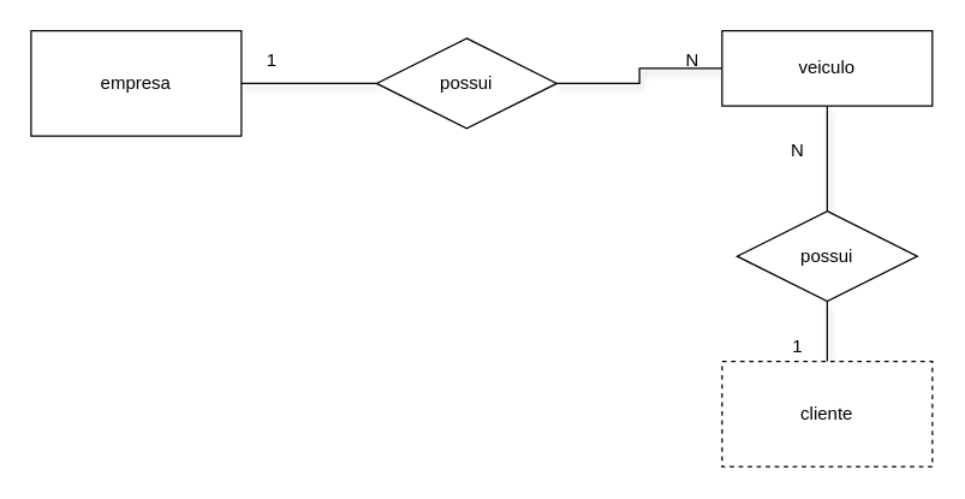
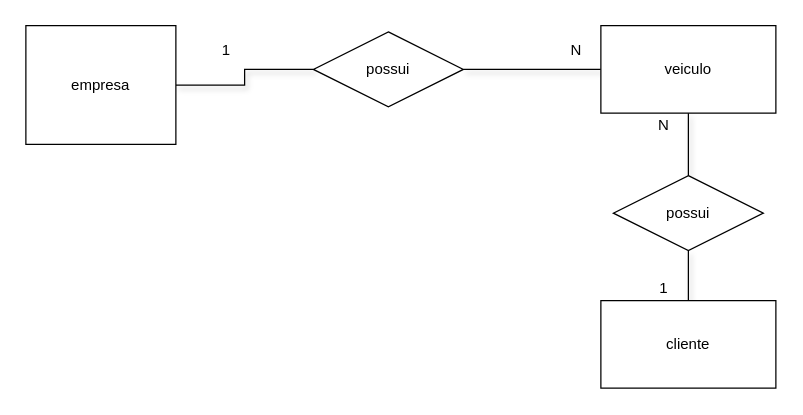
- <mxCell id="3" value="veiculo" style="rounded=0;whiteSpace=wrap;html=1;" vertex="1" parent="1"><mxGeometry x="480" y="20" width="140" height="50" as="geometry" /></mxCell>
+ <mxCell id="3" value="veiculo" style="rounded=0;whiteSpace=wrap;html=1;" vertex="1" parent="1"><mxGeometry x="480" y="20" width="140" height="70" as="geometry" /></mxCell>
- <mxCell id="5" value="empresa" style="rounded=0;whiteSpace=wrap;html=1;" vertex="1" parent="1"><mxGeometry x="20" y="20" width="140" height="70" as="geometry" /></mxCell>
+ <mxCell id="5" value="empresa" style="rounded=0;whiteSpace=wrap;html=1;" vertex="1" parent="1"><mxGeometry x="20" y="20" width="120" height="95" as="geometry" /></mxCell>
- <mxCell id="7" value="cliente" style="rounded=0;whiteSpace=wrap;html=1;dashed=1;" vertex="1" parent="1"><mxGeometry x="480" y="240" width="140" height="70" as="geometry" /></mxCell>
+ <mxCell id="7" value="cliente" style="rounded=0;whiteSpace=wrap;html=1;" vertex="1" parent="1"><mxGeometry x="480" y="240" width="140" height="70" as="geometry" /></mxCell>
